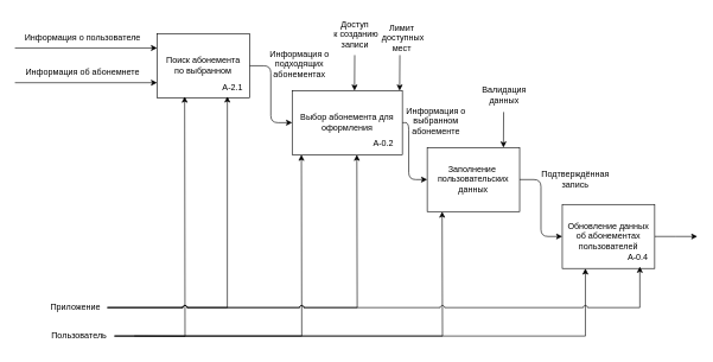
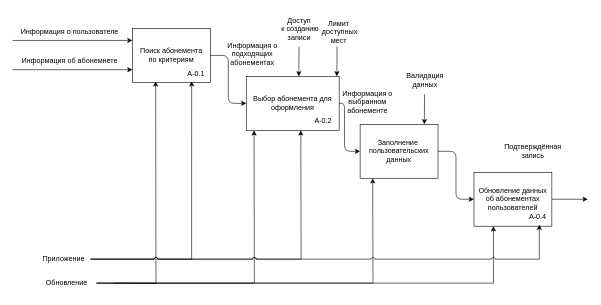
- <mxCell id="3" value="Поиск абонемента&lt;br&gt;по выбранном" style="rounded=0;whiteSpace=wrap;html=1;labelBackgroundColor=none;" parent="1" vertex="1"><mxGeometry x="220" y="47" width="130" height="90" as="geometry" /></mxCell>
+ <mxCell id="3" value="Поиск абонемента&lt;br&gt;по критериям" style="rounded=0;whiteSpace=wrap;html=1;labelBackgroundColor=none;" parent="1" vertex="1"><mxGeometry x="220" y="47" width="130" height="90" as="geometry" /></mxCell>
- <mxCell id="32" value="А-2.1" style="text;html=1;align=center;verticalAlign=middle;resizable=0;points=[];autosize=1;strokeColor=none;fillColor=none;labelBackgroundColor=none;" parent="1" vertex="1"><mxGeometry x="302" y="109" width="47" height="26" as="geometry" /></mxCell>
+ <mxCell id="32" value="А-0.1" style="text;html=1;align=center;verticalAlign=middle;resizable=0;points=[];autosize=1;strokeColor=none;fillColor=none;labelBackgroundColor=none;" parent="1" vertex="1"><mxGeometry x="302" y="109" width="47" height="26" as="geometry" /></mxCell>
- <mxCell id="26" value="Подтверждённая&lt;br&gt;запись" style="text;html=1;align=center;verticalAlign=middle;resizable=0;points=[];autosize=1;strokeColor=none;fillColor=none;labelBackgroundColor=none;" parent="1" vertex="1"><mxGeometry x="747.5" y="232" width="120" height="40" as="geometry" /></mxCell>
+ <mxCell id="26" value="Подтверждённая&lt;br&gt;запись" style="text;html=1;align=center;verticalAlign=middle;resizable=0;points=[];autosize=1;strokeColor=none;fillColor=none;labelBackgroundColor=none;" parent="1" vertex="1"><mxGeometry x="827.5" y="232" width="120" height="40" as="geometry" /></mxCell>
- <mxCell id="19" value="Пользователь" style="text;html=1;align=center;verticalAlign=middle;resizable=0;points=[];autosize=1;strokeColor=none;fillColor=none;labelBackgroundColor=none;" parent="1" vertex="1"><mxGeometry x="60" y="457" width="100" height="30" as="geometry" /></mxCell>
+ <mxCell id="19" value="Обновление" style="text;html=1;align=center;verticalAlign=middle;resizable=0;points=[];autosize=1;strokeColor=none;fillColor=none;labelBackgroundColor=none;" parent="1" vertex="1"><mxGeometry x="60" y="457" width="100" height="30" as="geometry" /></mxCell>
